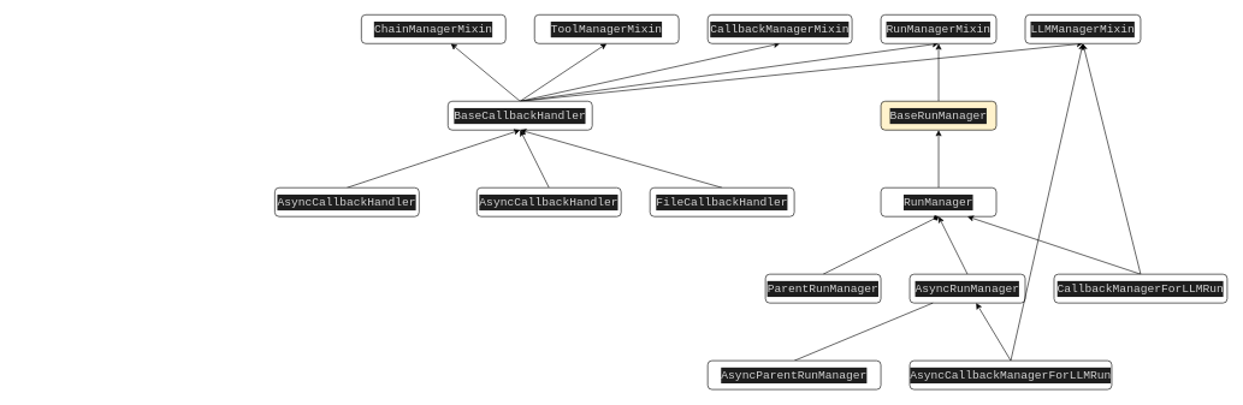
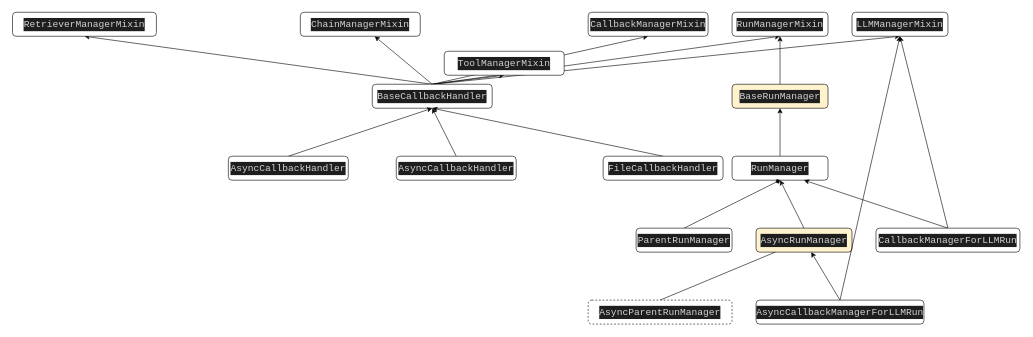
+ <mxCell id="15" value="&lt;div style=&quot;color: rgb(212, 212, 212); background-color: rgb(30, 30, 30); font-family: &amp;quot;Source Code Variable Regular&amp;quot;, 微软雅黑, Consolas, &amp;quot;Courier New&amp;quot;, monospace, Consolas, &amp;quot;Courier New&amp;quot;, monospace; font-size: 16px; line-height: 22px;&quot;&gt;&lt;div style=&quot;line-height: 22px;&quot;&gt;&lt;div style=&quot;line-height: 22px;&quot;&gt;&lt;div style=&quot;line-height: 22px;&quot;&gt;&lt;div style=&quot;line-height: 22px;&quot;&gt;&lt;div style=&quot;line-height: 22px;&quot;&gt;&lt;div style=&quot;line-height: 22px;&quot;&gt;RetrieverManagerMixin&lt;/div&gt;&lt;/div&gt;&lt;/div&gt;&lt;/div&gt;&lt;/div&gt;&lt;/div&gt;&lt;/div&gt;" style="rounded=1;whiteSpace=wrap;html=1;" parent="1" vertex="1"><mxGeometry x="20" y="20" width="240" height="40" as="geometry" /></mxCell>
- <mxCell id="18" value="&lt;div style=&quot;color: rgb(212, 212, 212); background-color: rgb(30, 30, 30); font-family: &amp;quot;Source Code Variable Regular&amp;quot;, 微软雅黑, Consolas, &amp;quot;Courier New&amp;quot;, monospace, Consolas, &amp;quot;Courier New&amp;quot;, monospace; font-size: 16px; line-height: 22px;&quot;&gt;&lt;div style=&quot;line-height: 22px;&quot;&gt;&lt;div style=&quot;line-height: 22px;&quot;&gt;&lt;div style=&quot;line-height: 22px;&quot;&gt;&lt;div style=&quot;line-height: 22px;&quot;&gt;&lt;div style=&quot;line-height: 22px;&quot;&gt;&lt;div style=&quot;line-height: 22px;&quot;&gt;&lt;div style=&quot;line-height: 22px;&quot;&gt;&lt;div style=&quot;line-height: 22px;&quot;&gt;&lt;div style=&quot;line-height: 22px;&quot;&gt;ToolManagerMixin&lt;/div&gt;&lt;/div&gt;&lt;/div&gt;&lt;/div&gt;&lt;/div&gt;&lt;/div&gt;&lt;/div&gt;&lt;/div&gt;&lt;/div&gt;&lt;/div&gt;" style="rounded=1;whiteSpace=wrap;html=1;" parent="1" vertex="1"><mxGeometry x="740" y="20" width="200" height="40" as="geometry" /></mxCell>
+ <mxCell id="18" value="&lt;div style=&quot;color: rgb(212, 212, 212); background-color: rgb(30, 30, 30); font-family: &amp;quot;Source Code Variable Regular&amp;quot;, 微软雅黑, Consolas, &amp;quot;Courier New&amp;quot;, monospace, Consolas, &amp;quot;Courier New&amp;quot;, monospace; font-size: 16px; line-height: 22px;&quot;&gt;&lt;div style=&quot;line-height: 22px;&quot;&gt;&lt;div style=&quot;line-height: 22px;&quot;&gt;&lt;div style=&quot;line-height: 22px;&quot;&gt;&lt;div style=&quot;line-height: 22px;&quot;&gt;&lt;div style=&quot;line-height: 22px;&quot;&gt;&lt;div style=&quot;line-height: 22px;&quot;&gt;&lt;div style=&quot;line-height: 22px;&quot;&gt;&lt;div style=&quot;line-height: 22px;&quot;&gt;&lt;div style=&quot;line-height: 22px;&quot;&gt;ToolManagerMixin&lt;/div&gt;&lt;/div&gt;&lt;/div&gt;&lt;/div&gt;&lt;/div&gt;&lt;/div&gt;&lt;/div&gt;&lt;/div&gt;&lt;/div&gt;&lt;/div&gt;" style="rounded=1;whiteSpace=wrap;html=1;" parent="1" vertex="1"><mxGeometry x="740" y="85" width="200" height="40" as="geometry" /></mxCell>
+ <mxCell id="7" style="rounded=0;orthogonalLoop=1;jettySize=auto;html=1;exitX=0.5;exitY=0;exitDx=0;exitDy=0;entryX=0.5;entryY=1;entryDx=0;entryDy=0;" parent="1" source="8" target="15" edge="1"><mxGeometry relative="1" as="geometry" /></mxCell>
- <mxCell id="14" value="&lt;div style=&quot;color: rgb(212, 212, 212); background-color: rgb(30, 30, 30); font-family: &amp;quot;Source Code Variable Regular&amp;quot;, 微软雅黑, Consolas, &amp;quot;Courier New&amp;quot;, monospace, Consolas, &amp;quot;Courier New&amp;quot;, monospace; font-size: 16px; line-height: 22px;&quot;&gt;&lt;div style=&quot;line-height: 22px;&quot;&gt;&lt;div style=&quot;line-height: 22px;&quot;&gt;&lt;div style=&quot;line-height: 22px;&quot;&gt;&lt;div style=&quot;line-height: 22px;&quot;&gt;&lt;div style=&quot;line-height: 22px;&quot;&gt;&lt;div style=&quot;line-height: 22px;&quot;&gt;&lt;div style=&quot;line-height: 22px;&quot;&gt;FileCallbackHandler&lt;/div&gt;&lt;/div&gt;&lt;/div&gt;&lt;/div&gt;&lt;/div&gt;&lt;/div&gt;&lt;/div&gt;&lt;/div&gt;" style="rounded=1;whiteSpace=wrap;html=1;" parent="1" vertex="1"><mxGeometry x="900" y="260" width="200" height="40" as="geometry" /></mxCell>
+ <mxCell id="14" value="&lt;div style=&quot;color: rgb(212, 212, 212); background-color: rgb(30, 30, 30); font-family: &amp;quot;Source Code Variable Regular&amp;quot;, 微软雅黑, Consolas, &amp;quot;Courier New&amp;quot;, monospace, Consolas, &amp;quot;Courier New&amp;quot;, monospace; font-size: 16px; line-height: 22px;&quot;&gt;&lt;div style=&quot;line-height: 22px;&quot;&gt;&lt;div style=&quot;line-height: 22px;&quot;&gt;&lt;div style=&quot;line-height: 22px;&quot;&gt;&lt;div style=&quot;line-height: 22px;&quot;&gt;&lt;div style=&quot;line-height: 22px;&quot;&gt;&lt;div style=&quot;line-height: 22px;&quot;&gt;&lt;div style=&quot;line-height: 22px;&quot;&gt;FileCallbackHandler&lt;/div&gt;&lt;/div&gt;&lt;/div&gt;&lt;/div&gt;&lt;/div&gt;&lt;/div&gt;&lt;/div&gt;&lt;/div&gt;" style="rounded=1;whiteSpace=wrap;html=1;" parent="1" vertex="1"><mxGeometry x="1005" y="260" width="200" height="40" as="geometry" /></mxCell>
- <mxCell id="28" value="&lt;div style=&quot;color: rgb(212, 212, 212); background-color: rgb(30, 30, 30); font-family: &amp;quot;Source Code Variable Regular&amp;quot;, 微软雅黑, Consolas, &amp;quot;Courier New&amp;quot;, monospace, Consolas, &amp;quot;Courier New&amp;quot;, monospace; font-size: 16px; line-height: 22px;&quot;&gt;&lt;div style=&quot;line-height: 22px;&quot;&gt;&lt;div style=&quot;line-height: 22px;&quot;&gt;&lt;div style=&quot;line-height: 22px;&quot;&gt;&lt;div style=&quot;line-height: 22px;&quot;&gt;&lt;div style=&quot;line-height: 22px;&quot;&gt;&lt;div style=&quot;line-height: 22px;&quot;&gt;&lt;div style=&quot;line-height: 22px;&quot;&gt;&lt;div style=&quot;line-height: 22px;&quot;&gt;&lt;div style=&quot;line-height: 22px;&quot;&gt;&lt;div style=&quot;line-height: 22px;&quot;&gt;&lt;div style=&quot;line-height: 22px;&quot;&gt;&lt;div style=&quot;line-height: 22px;&quot;&gt;&lt;div style=&quot;line-height: 22px;&quot;&gt;&lt;div style=&quot;line-height: 22px;&quot;&gt;AsyncRunManager&lt;/div&gt;&lt;/div&gt;&lt;/div&gt;&lt;/div&gt;&lt;/div&gt;&lt;/div&gt;&lt;/div&gt;&lt;/div&gt;&lt;/div&gt;&lt;/div&gt;&lt;/div&gt;&lt;/div&gt;&lt;/div&gt;&lt;/div&gt;&lt;/div&gt;" style="rounded=1;whiteSpace=wrap;html=1;" parent="1" vertex="1"><mxGeometry x="1260" y="380" width="160" height="40" as="geometry" /></mxCell>
+ <mxCell id="28" value="&lt;div style=&quot;color: rgb(212, 212, 212); background-color: rgb(30, 30, 30); font-family: &amp;quot;Source Code Variable Regular&amp;quot;, 微软雅黑, Consolas, &amp;quot;Courier New&amp;quot;, monospace, Consolas, &amp;quot;Courier New&amp;quot;, monospace; font-size: 16px; line-height: 22px;&quot;&gt;&lt;div style=&quot;line-height: 22px;&quot;&gt;&lt;div style=&quot;line-height: 22px;&quot;&gt;&lt;div style=&quot;line-height: 22px;&quot;&gt;&lt;div style=&quot;line-height: 22px;&quot;&gt;&lt;div style=&quot;line-height: 22px;&quot;&gt;&lt;div style=&quot;line-height: 22px;&quot;&gt;&lt;div style=&quot;line-height: 22px;&quot;&gt;&lt;div style=&quot;line-height: 22px;&quot;&gt;&lt;div style=&quot;line-height: 22px;&quot;&gt;&lt;div style=&quot;line-height: 22px;&quot;&gt;&lt;div style=&quot;line-height: 22px;&quot;&gt;&lt;div style=&quot;line-height: 22px;&quot;&gt;&lt;div style=&quot;line-height: 22px;&quot;&gt;&lt;div style=&quot;line-height: 22px;&quot;&gt;AsyncRunManager&lt;/div&gt;&lt;/div&gt;&lt;/div&gt;&lt;/div&gt;&lt;/div&gt;&lt;/div&gt;&lt;/div&gt;&lt;/div&gt;&lt;/div&gt;&lt;/div&gt;&lt;/div&gt;&lt;/div&gt;&lt;/div&gt;&lt;/div&gt;&lt;/div&gt;" style="rounded=1;whiteSpace=wrap;html=1;fillColor=#fff2cc;" parent="1" vertex="1"><mxGeometry x="1260" y="380" width="160" height="40" as="geometry" /></mxCell>
- <mxCell id="30" value="&lt;div style=&quot;color: rgb(212, 212, 212); background-color: rgb(30, 30, 30); font-family: &amp;quot;Source Code Variable Regular&amp;quot;, 微软雅黑, Consolas, &amp;quot;Courier New&amp;quot;, monospace, Consolas, &amp;quot;Courier New&amp;quot;, monospace; font-size: 16px; line-height: 22px;&quot;&gt;&lt;div style=&quot;line-height: 22px;&quot;&gt;&lt;div style=&quot;line-height: 22px;&quot;&gt;&lt;div style=&quot;line-height: 22px;&quot;&gt;&lt;div style=&quot;line-height: 22px;&quot;&gt;&lt;div style=&quot;line-height: 22px;&quot;&gt;&lt;div style=&quot;line-height: 22px;&quot;&gt;&lt;div style=&quot;line-height: 22px;&quot;&gt;&lt;div style=&quot;line-height: 22px;&quot;&gt;&lt;div style=&quot;line-height: 22px;&quot;&gt;&lt;div style=&quot;line-height: 22px;&quot;&gt;&lt;div style=&quot;line-height: 22px;&quot;&gt;&lt;div style=&quot;line-height: 22px;&quot;&gt;&lt;div style=&quot;line-height: 22px;&quot;&gt;&lt;div style=&quot;line-height: 22px;&quot;&gt;AsyncParentRunManager&lt;/div&gt;&lt;/div&gt;&lt;/div&gt;&lt;/div&gt;&lt;/div&gt;&lt;/div&gt;&lt;/div&gt;&lt;/div&gt;&lt;/div&gt;&lt;/div&gt;&lt;/div&gt;&lt;/div&gt;&lt;/div&gt;&lt;/div&gt;&lt;/div&gt;" style="rounded=1;whiteSpace=wrap;html=1;" parent="1" vertex="1"><mxGeometry x="980" y="500" width="240" height="40" as="geometry" /></mxCell>
+ <mxCell id="30" value="&lt;div style=&quot;color: rgb(212, 212, 212); background-color: rgb(30, 30, 30); font-family: &amp;quot;Source Code Variable Regular&amp;quot;, 微软雅黑, Consolas, &amp;quot;Courier New&amp;quot;, monospace, Consolas, &amp;quot;Courier New&amp;quot;, monospace; font-size: 16px; line-height: 22px;&quot;&gt;&lt;div style=&quot;line-height: 22px;&quot;&gt;&lt;div style=&quot;line-height: 22px;&quot;&gt;&lt;div style=&quot;line-height: 22px;&quot;&gt;&lt;div style=&quot;line-height: 22px;&quot;&gt;&lt;div style=&quot;line-height: 22px;&quot;&gt;&lt;div style=&quot;line-height: 22px;&quot;&gt;&lt;div style=&quot;line-height: 22px;&quot;&gt;&lt;div style=&quot;line-height: 22px;&quot;&gt;&lt;div style=&quot;line-height: 22px;&quot;&gt;&lt;div style=&quot;line-height: 22px;&quot;&gt;&lt;div style=&quot;line-height: 22px;&quot;&gt;&lt;div style=&quot;line-height: 22px;&quot;&gt;&lt;div style=&quot;line-height: 22px;&quot;&gt;&lt;div style=&quot;line-height: 22px;&quot;&gt;AsyncParentRunManager&lt;/div&gt;&lt;/div&gt;&lt;/div&gt;&lt;/div&gt;&lt;/div&gt;&lt;/div&gt;&lt;/div&gt;&lt;/div&gt;&lt;/div&gt;&lt;/div&gt;&lt;/div&gt;&lt;/div&gt;&lt;/div&gt;&lt;/div&gt;&lt;/div&gt;" style="rounded=1;whiteSpace=wrap;html=1;dashed=1;" parent="1" vertex="1"><mxGeometry x="980" y="500" width="240" height="40" as="geometry" /></mxCell>
